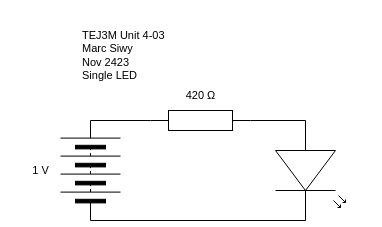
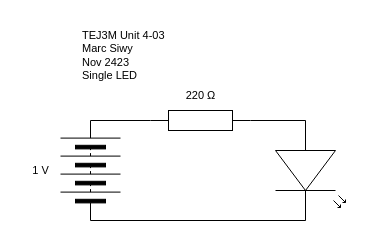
- <mxCell id="9" value="420&amp;nbsp;Ω" style="text;html=1;align=center;verticalAlign=middle;resizable=0;points=[];autosize=1;strokeColor=none;fillColor=none;fontSize=11;fontFamily=Helvetica;fontColor=default;" parent="1" vertex="1"><mxGeometry x="175" y="80" width="50" height="30" as="geometry" /></mxCell>
+ <mxCell id="9" value="220&amp;nbsp;Ω" style="text;html=1;align=center;verticalAlign=middle;resizable=0;points=[];autosize=1;strokeColor=none;fillColor=none;fontSize=11;fontFamily=Helvetica;fontColor=default;" parent="1" vertex="1"><mxGeometry x="175" y="80" width="50" height="30" as="geometry" /></mxCell>
